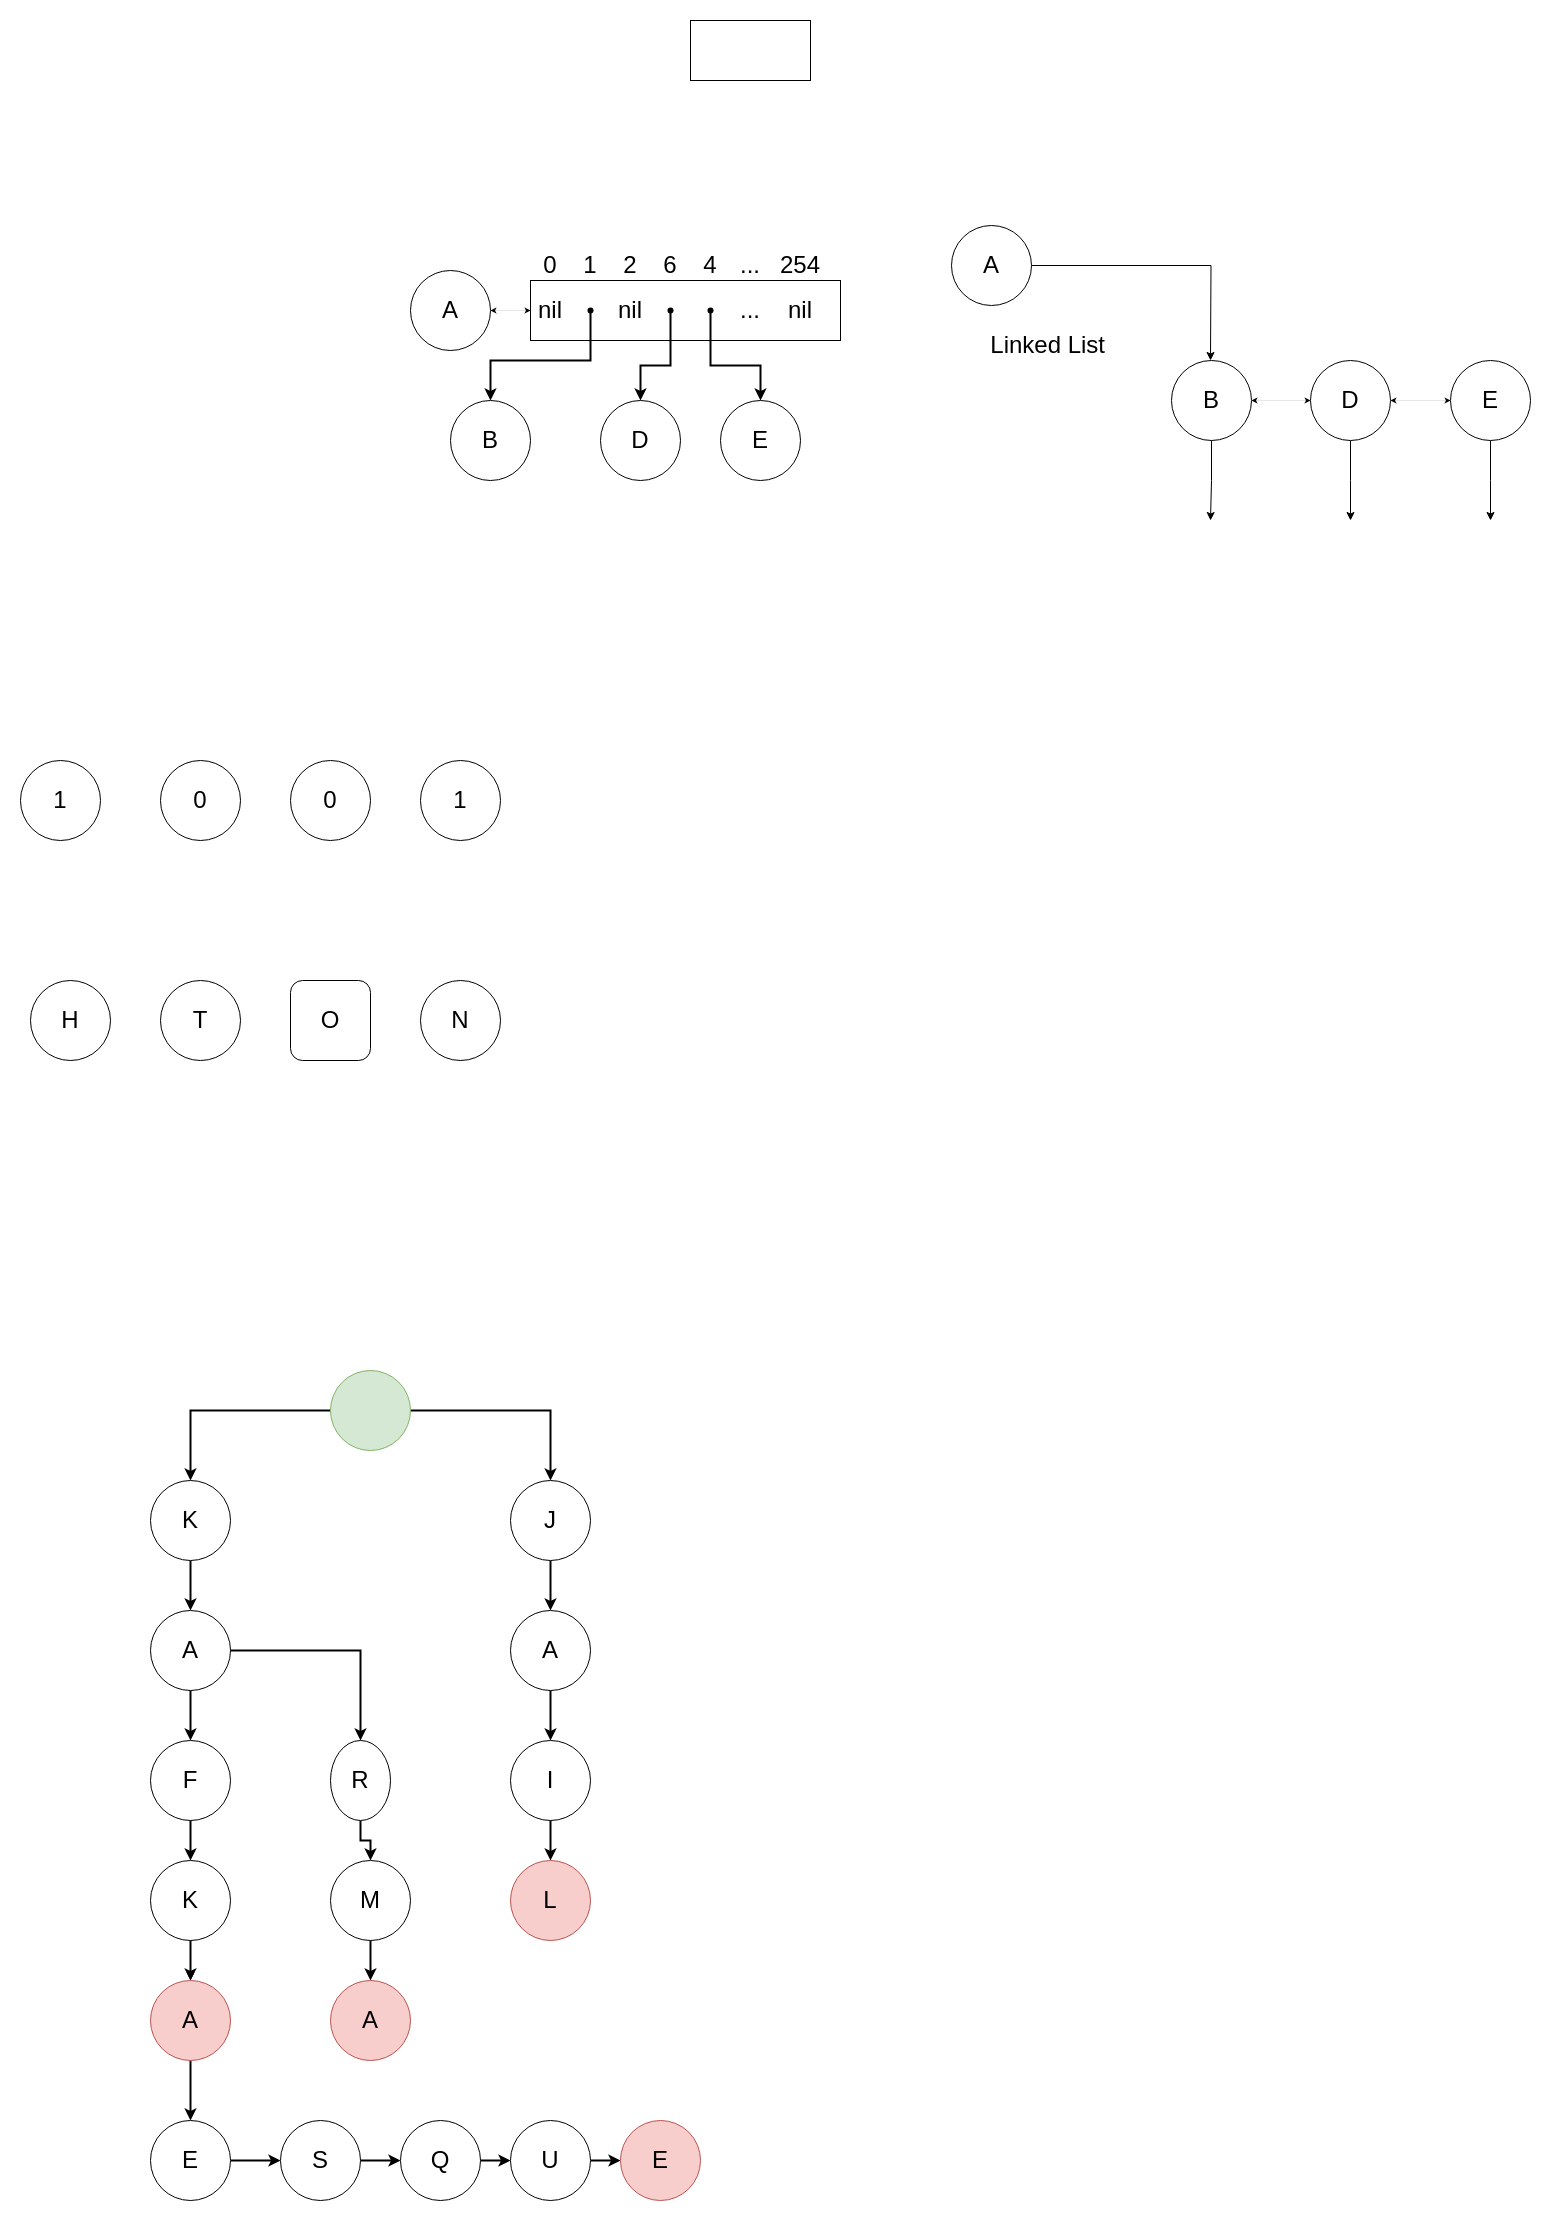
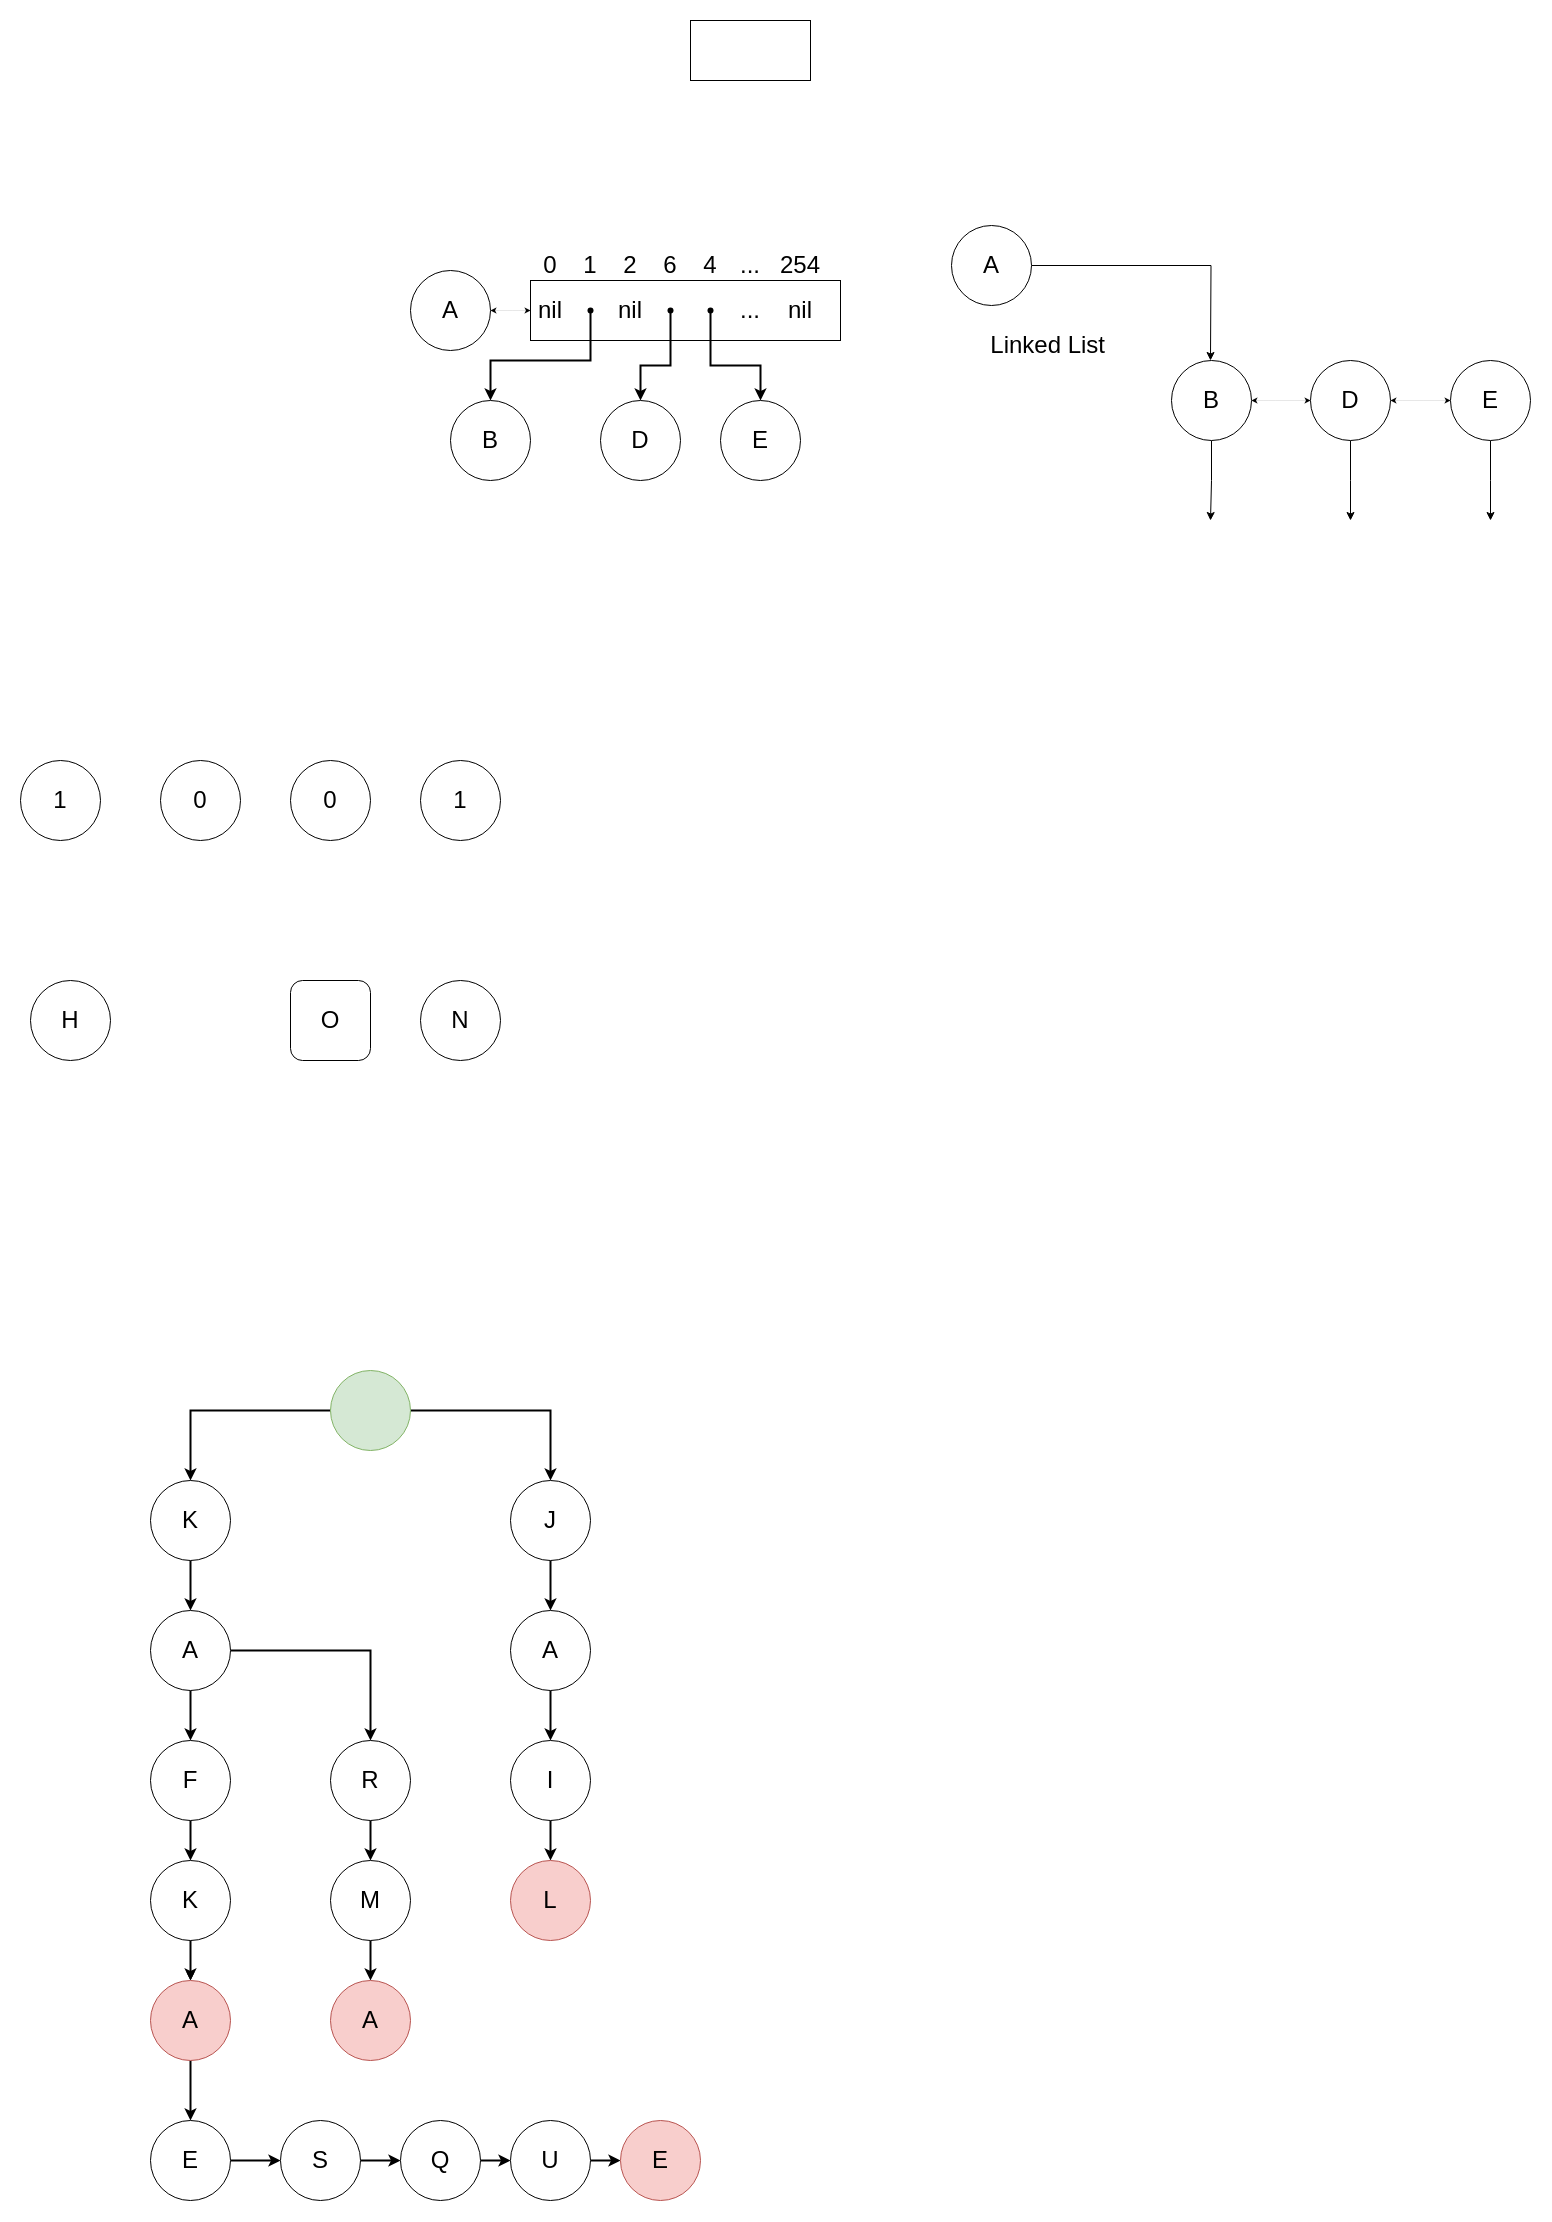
- <mxCell id="39" value="&lt;span style=&quot;font-size: 24px&quot;&gt;T&lt;/span&gt;" style="ellipse;whiteSpace=wrap;html=1;aspect=fixed;" vertex="1" parent="1"><mxGeometry x="160" y="980" width="80" height="80" as="geometry" /></mxCell>
- <mxCell id="15" value="&lt;font style=&quot;font-size: 24px&quot;&gt;R&lt;/font&gt;" style="ellipse;whiteSpace=wrap;html=1;aspect=fixed;" vertex="1" parent="1"><mxGeometry x="330" y="1740" width="60" height="80" as="geometry" /></mxCell>
+ <mxCell id="15" value="&lt;font style=&quot;font-size: 24px&quot;&gt;R&lt;/font&gt;" style="ellipse;whiteSpace=wrap;html=1;aspect=fixed;" vertex="1" parent="1"><mxGeometry x="330" y="1740" width="80" height="80" as="geometry" /></mxCell>
